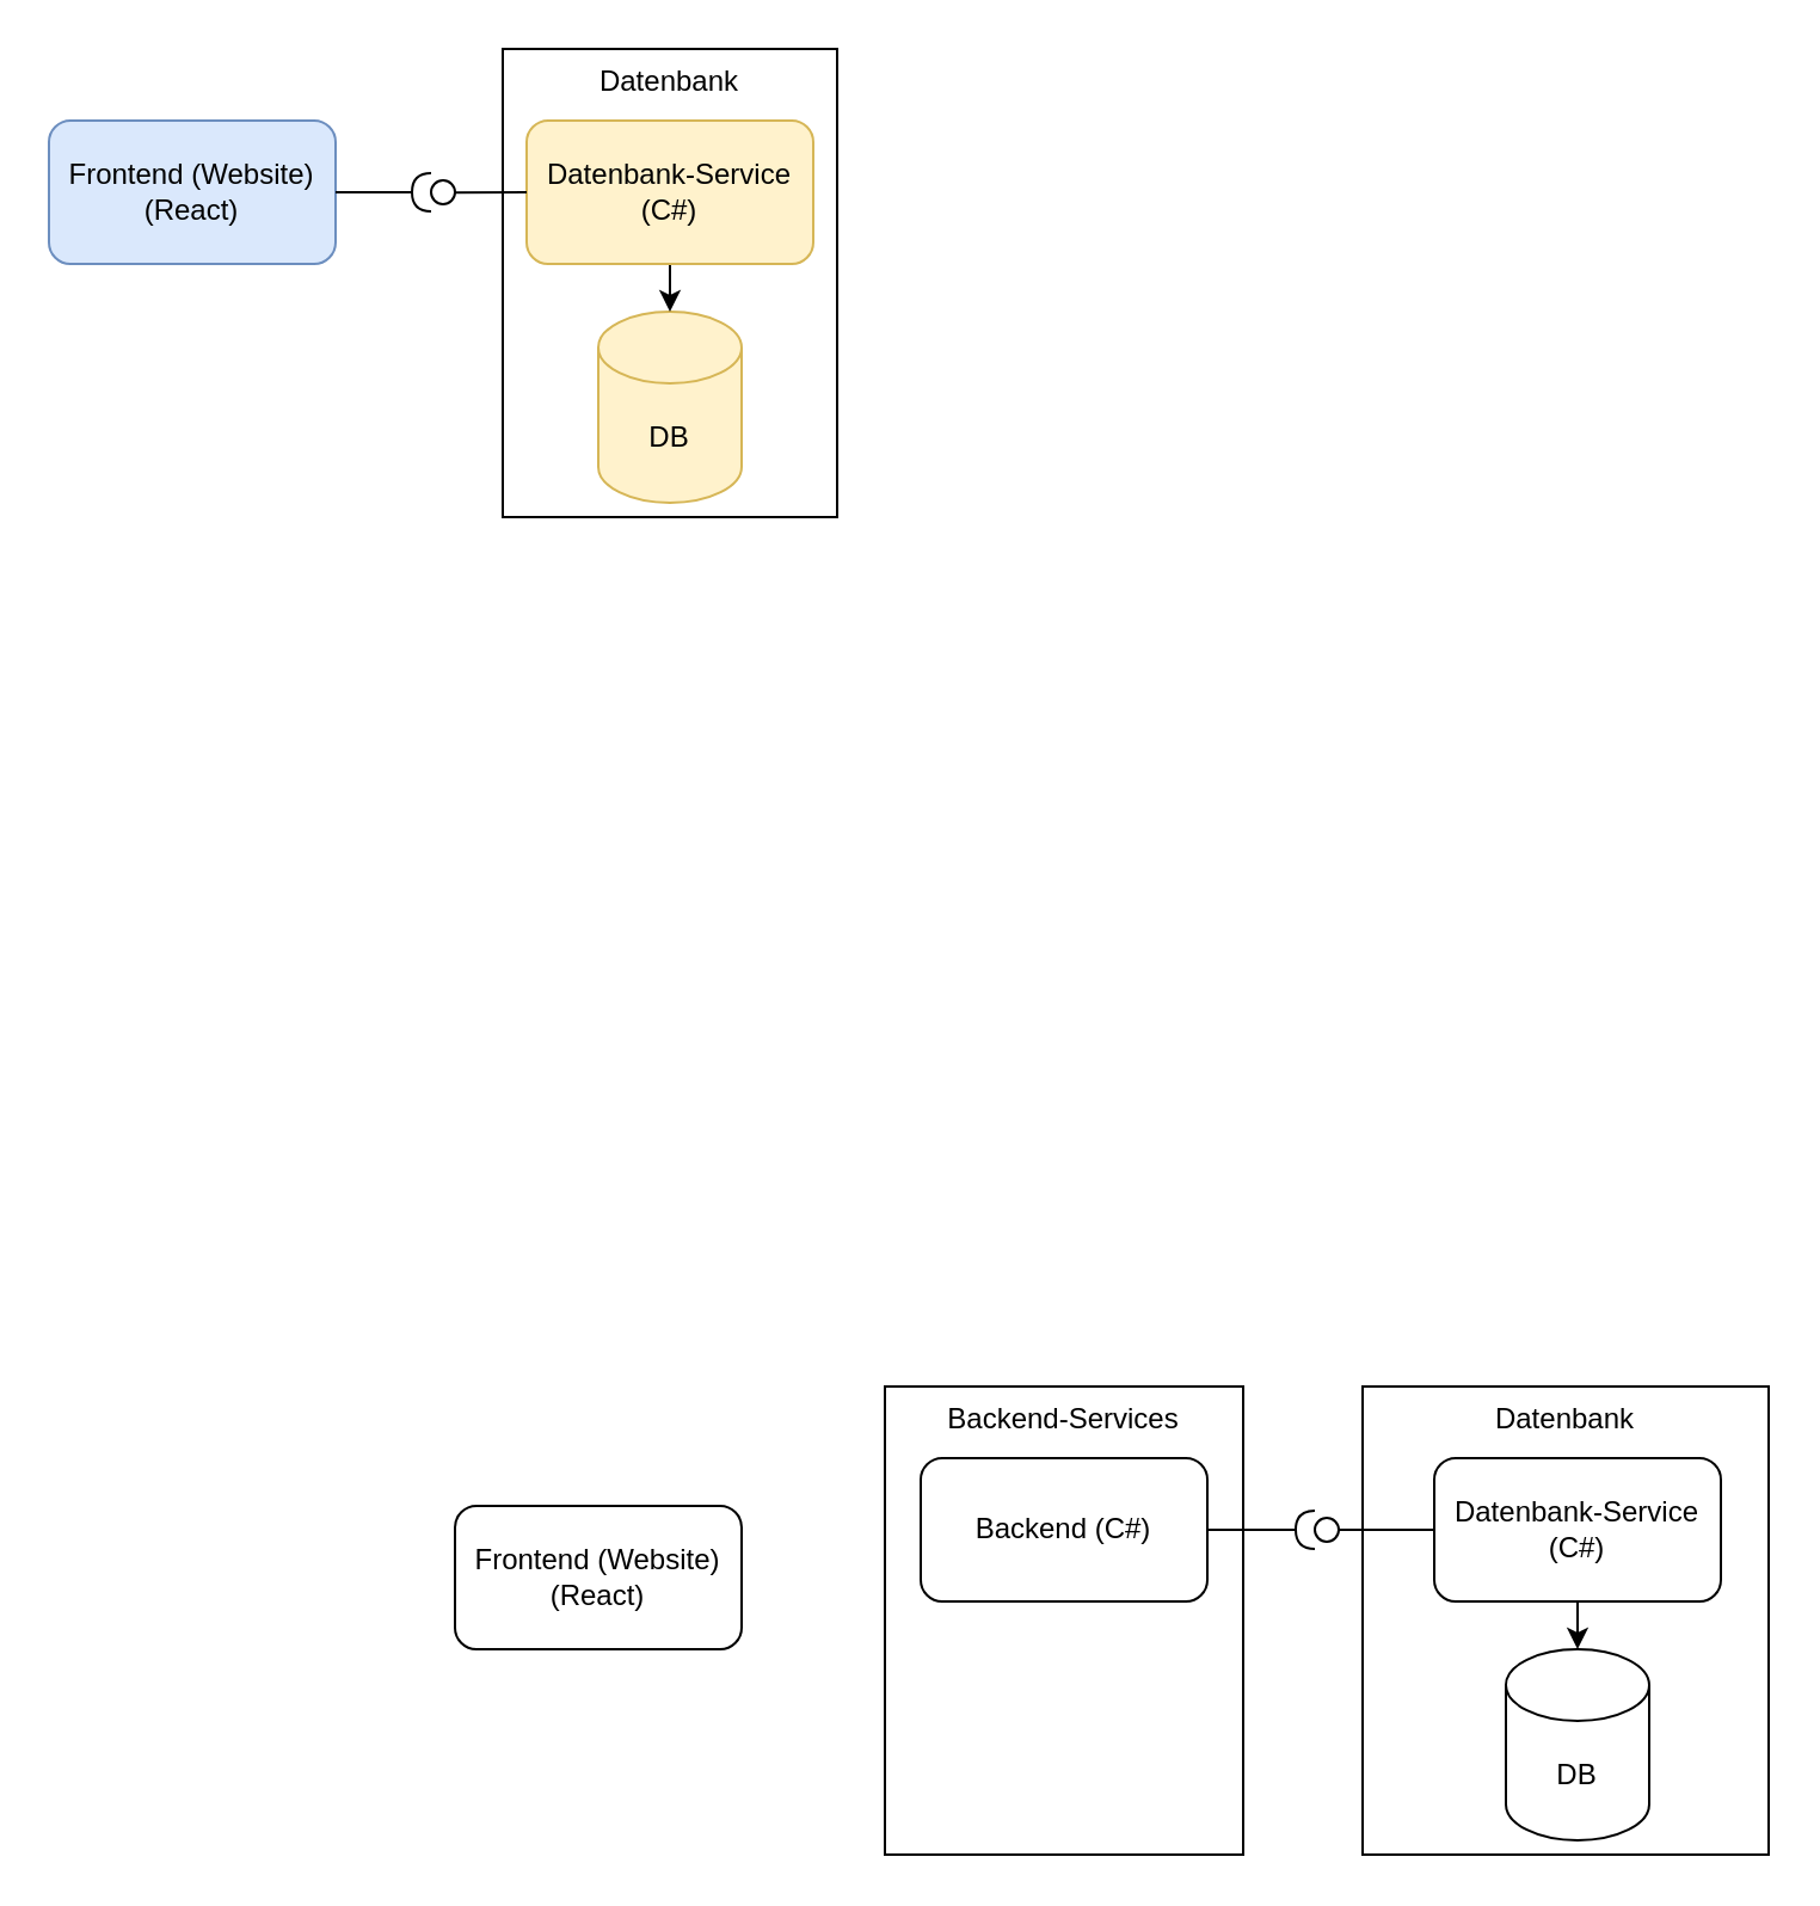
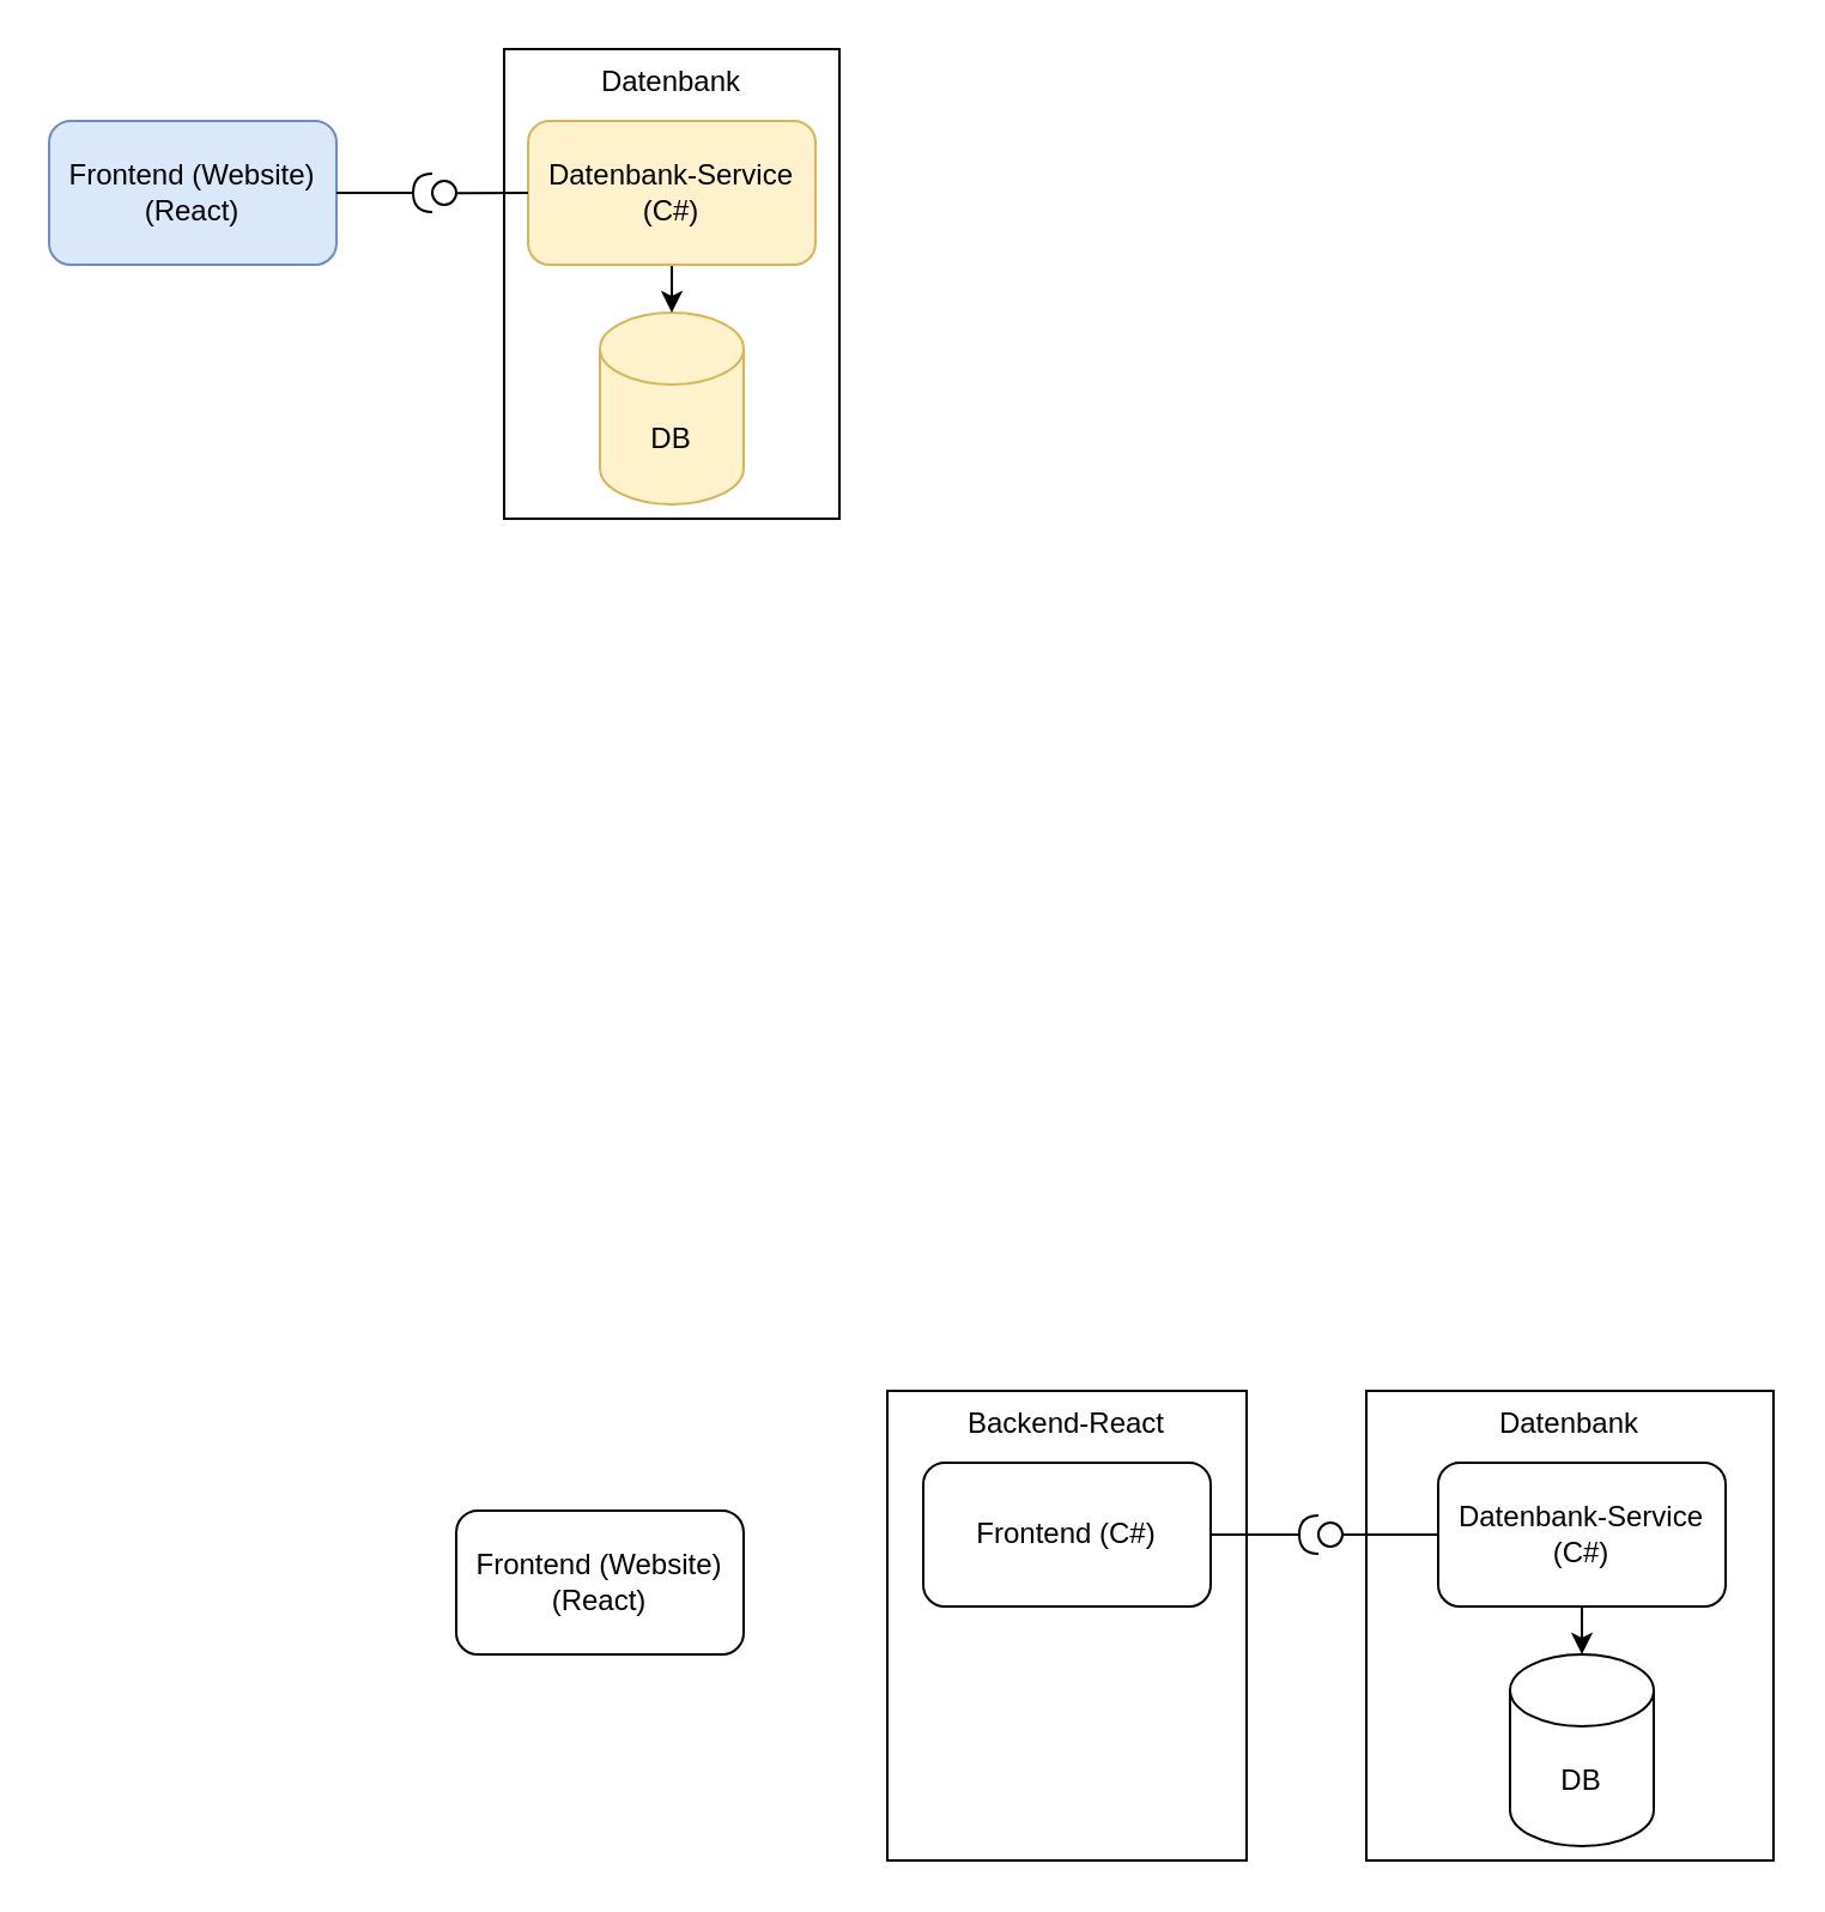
- <mxCell id="10" value="Backend-Services" style="rounded=0;whiteSpace=wrap;html=1;verticalAlign=top;" parent="1" vertex="1"><mxGeometry x="370" y="580" width="150" height="196" as="geometry" /></mxCell>
+ <mxCell id="10" value="Backend-React" style="rounded=0;whiteSpace=wrap;html=1;verticalAlign=top;" parent="1" vertex="1"><mxGeometry x="370" y="580" width="150" height="196" as="geometry" /></mxCell>
- <mxCell id="12" value="Backend (C#)" style="rounded=1;whiteSpace=wrap;html=1;" parent="1" vertex="1"><mxGeometry x="385" y="610" width="120" height="60" as="geometry" /></mxCell>
+ <mxCell id="12" value="Frontend (C#)" style="rounded=1;whiteSpace=wrap;html=1;" parent="1" vertex="1"><mxGeometry x="385" y="610" width="120" height="60" as="geometry" /></mxCell>
